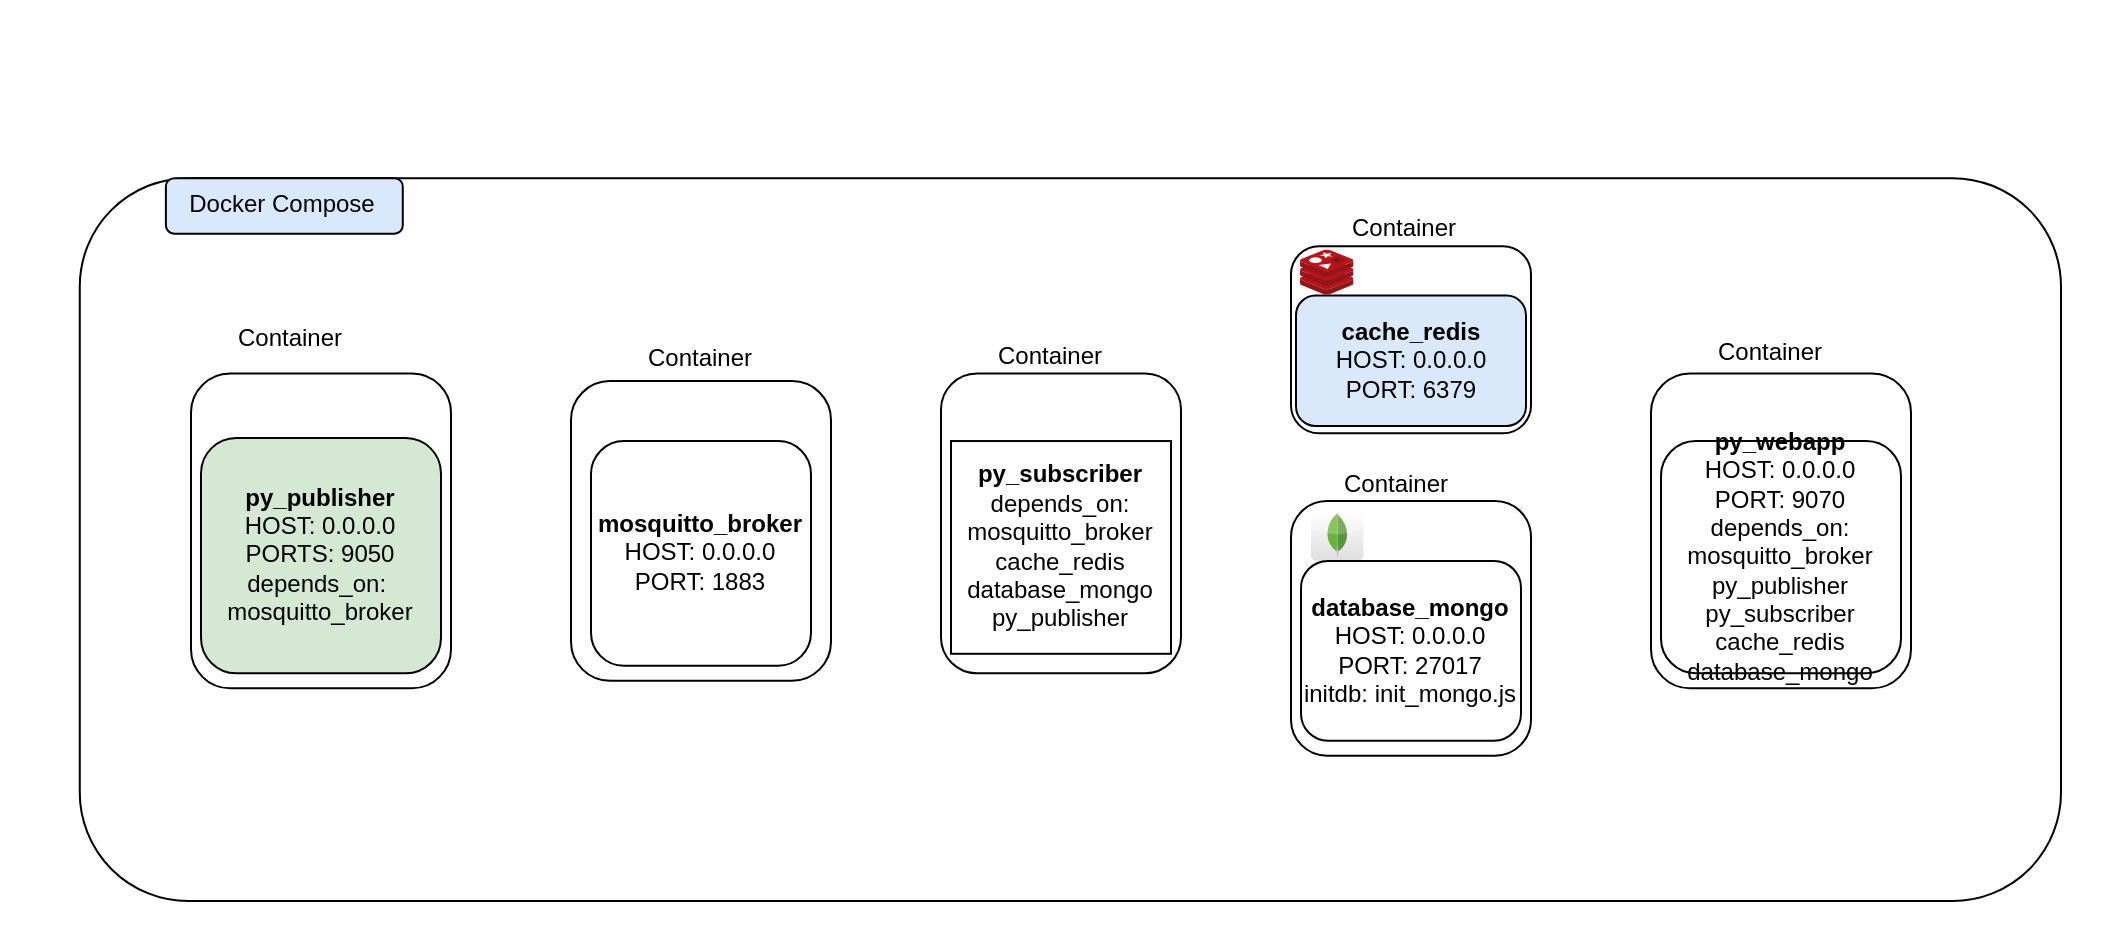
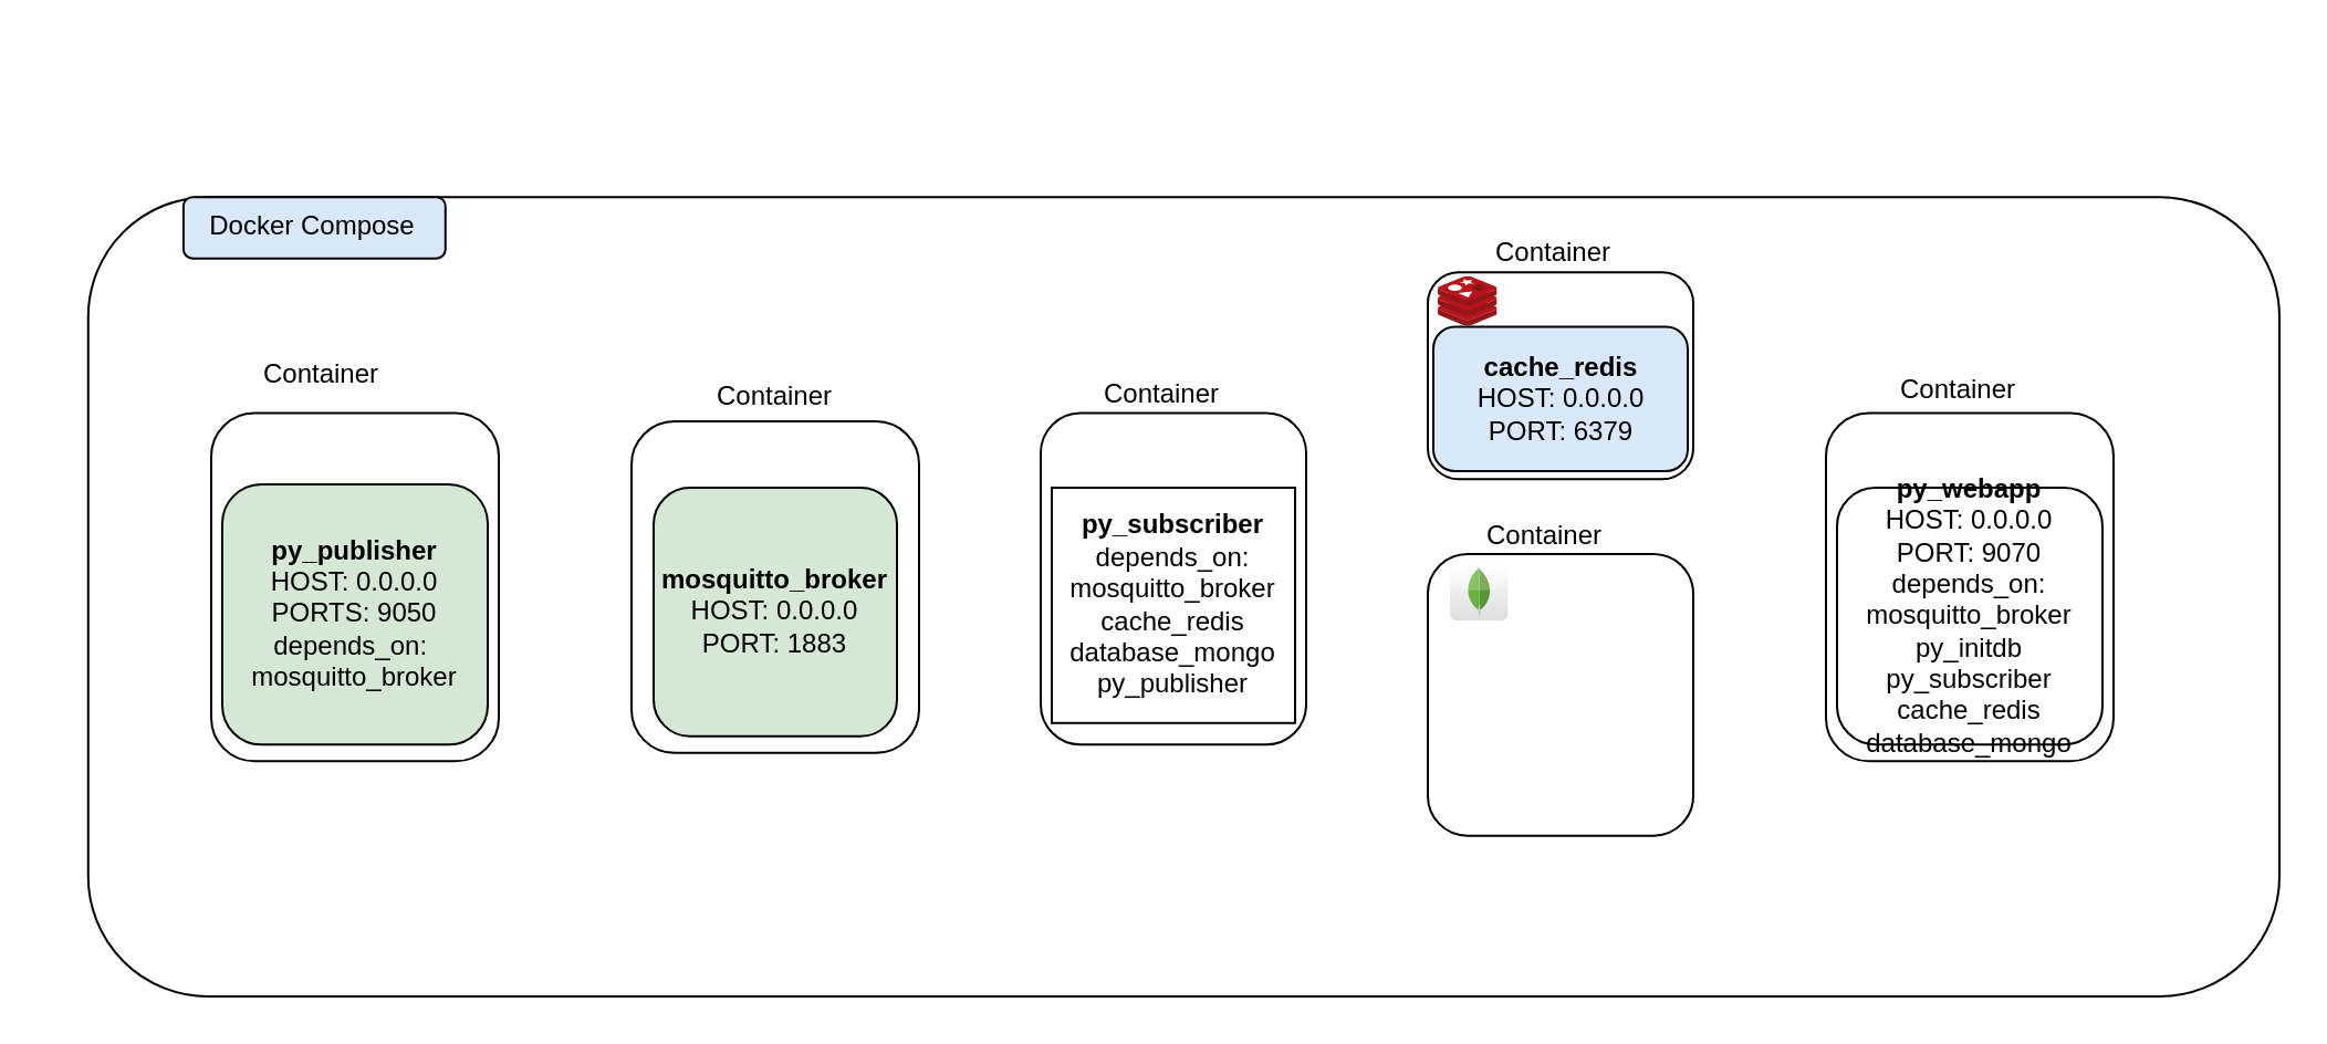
- <mxCell id="35" value="&lt;b&gt;mosquitto_broker&lt;/b&gt;&lt;br&gt;HOST: 0.0.0.0&lt;br&gt;PORT: 1883" style="rounded=1;whiteSpace=wrap;html=1;container=0;" vertex="1" parent="6"><mxGeometry x="200" y="117.613" width="110" height="112.369" as="geometry" /></mxCell>
+ <mxCell id="35" value="&lt;b&gt;mosquitto_broker&lt;/b&gt;&lt;br&gt;HOST: 0.0.0.0&lt;br&gt;PORT: 1883" style="rounded=1;whiteSpace=wrap;html=1;container=0;fillColor=#d5e8d4;" vertex="1" parent="6"><mxGeometry x="200" y="117.613" width="110" height="112.369" as="geometry" /></mxCell>
- <mxCell id="32" value="&lt;b&gt;py_webapp&lt;br&gt;&lt;/b&gt;HOST: 0.0.0.0&lt;br&gt;PORT: 9070&lt;br&gt;depends_on:&lt;br&gt;&lt;span style=&quot;background-color: initial;&quot;&gt;mosquitto_broker&lt;/span&gt;&lt;br&gt;&lt;div&gt;&lt;span style=&quot;background-color: initial;&quot;&gt;py_publisher&lt;/span&gt;&lt;/div&gt;&lt;div&gt;&lt;span style=&quot;background-color: initial;&quot;&gt;py_subscriber&lt;/span&gt;&lt;/div&gt;&lt;div&gt;&lt;span style=&quot;background-color: initial;&quot;&gt;cache_redis&lt;/span&gt;&lt;/div&gt;&lt;div&gt;&lt;span style=&quot;background-color: initial;&quot;&gt;database_mongo&lt;/span&gt;&lt;/div&gt;" style="rounded=1;whiteSpace=wrap;html=1;container=0;" vertex="1" parent="6"><mxGeometry x="735" y="117.613" width="120" height="116.115" as="geometry" /></mxCell>
+ <mxCell id="32" value="&lt;b&gt;py_webapp&lt;br&gt;&lt;/b&gt;HOST: 0.0.0.0&lt;br&gt;PORT: 9070&lt;br&gt;depends_on:&lt;br&gt;&lt;span style=&quot;background-color: initial;&quot;&gt;mosquitto_broker&lt;/span&gt;&lt;br&gt;&lt;div&gt;&lt;span style=&quot;background-color: initial;&quot;&gt;py_initdb&lt;/span&gt;&lt;/div&gt;&lt;div&gt;&lt;span style=&quot;background-color: initial;&quot;&gt;py_subscriber&lt;/span&gt;&lt;/div&gt;&lt;div&gt;&lt;span style=&quot;background-color: initial;&quot;&gt;cache_redis&lt;/span&gt;&lt;/div&gt;&lt;div&gt;&lt;span style=&quot;background-color: initial;&quot;&gt;database_mongo&lt;/span&gt;&lt;/div&gt;" style="rounded=1;whiteSpace=wrap;html=1;container=0;" vertex="1" parent="6"><mxGeometry x="735" y="117.613" width="120" height="116.115" as="geometry" /></mxCell>
- <mxCell id="27" value="&lt;b&gt;database_mongo&lt;/b&gt;&lt;br&gt;HOST: 0.0.0.0&lt;br&gt;PORT: 27017&lt;br&gt;initdb: init_mongo.js" style="rounded=1;whiteSpace=wrap;html=1;container=0;" vertex="1" parent="6"><mxGeometry x="555" y="177.544" width="110" height="89.895" as="geometry" /></mxCell>
